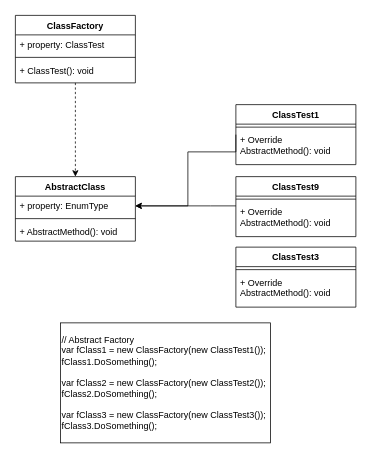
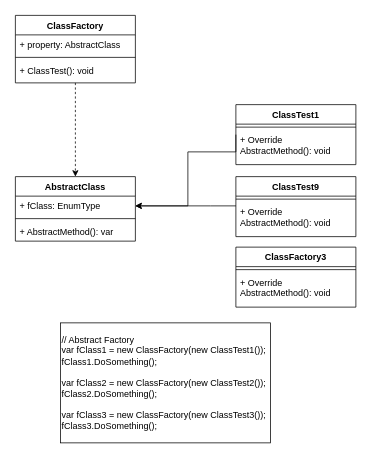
- <mxCell id="4" value="+ property: ClassTest" style="text;align=left;verticalAlign=top;spacingLeft=4;spacingRight=4;overflow=hidden;rotatable=0;points=[[0,0.5],[1,0.5]];portConstraint=eastwest;" vertex="1" parent="3"><mxGeometry y="26" width="160" height="26" as="geometry" /></mxCell>
+ <mxCell id="4" value="+ property: AbstractClass" style="text;align=left;verticalAlign=top;spacingLeft=4;spacingRight=4;overflow=hidden;rotatable=0;points=[[0,0.5],[1,0.5]];portConstraint=eastwest;" vertex="1" parent="3"><mxGeometry y="26" width="160" height="26" as="geometry" /></mxCell>
- <mxCell id="11" value="+ property: EnumType" style="text;align=left;verticalAlign=top;spacingLeft=4;spacingRight=4;overflow=hidden;rotatable=0;points=[[0,0.5],[1,0.5]];portConstraint=eastwest;" parent="10" vertex="1"><mxGeometry y="26" width="160" height="26" as="geometry" /></mxCell>
+ <mxCell id="11" value="+ fClass: EnumType" style="text;align=left;verticalAlign=top;spacingLeft=4;spacingRight=4;overflow=hidden;rotatable=0;points=[[0,0.5],[1,0.5]];portConstraint=eastwest;" parent="10" vertex="1"><mxGeometry y="26" width="160" height="26" as="geometry" /></mxCell>
- <mxCell id="13" value="+ AbstractMethod(): void" style="text;align=left;verticalAlign=top;spacingLeft=4;spacingRight=4;overflow=hidden;rotatable=0;points=[[0,0.5],[1,0.5]];portConstraint=eastwest;" parent="10" vertex="1"><mxGeometry y="60" width="160" height="26" as="geometry" /></mxCell>
+ <mxCell id="13" value="+ AbstractMethod(): var" style="text;align=left;verticalAlign=top;spacingLeft=4;spacingRight=4;overflow=hidden;rotatable=0;points=[[0,0.5],[1,0.5]];portConstraint=eastwest;" parent="10" vertex="1"><mxGeometry y="60" width="160" height="26" as="geometry" /></mxCell>
- <mxCell id="17" value="ClassTest3" style="swimlane;fontStyle=1;align=center;verticalAlign=top;childLayout=stackLayout;horizontal=1;startSize=26;horizontalStack=0;resizeParent=1;resizeParentMax=0;resizeLast=0;collapsible=1;marginBottom=0;labelBackgroundColor=#FFFFFF;" vertex="1" parent="1"><mxGeometry x="314" y="329" width="160" height="80" as="geometry" /></mxCell>
+ <mxCell id="17" value="ClassFactory3" style="swimlane;fontStyle=1;align=center;verticalAlign=top;childLayout=stackLayout;horizontal=1;startSize=26;horizontalStack=0;resizeParent=1;resizeParentMax=0;resizeLast=0;collapsible=1;marginBottom=0;labelBackgroundColor=#FFFFFF;" vertex="1" parent="1"><mxGeometry x="314" y="329" width="160" height="80" as="geometry" /></mxCell>
